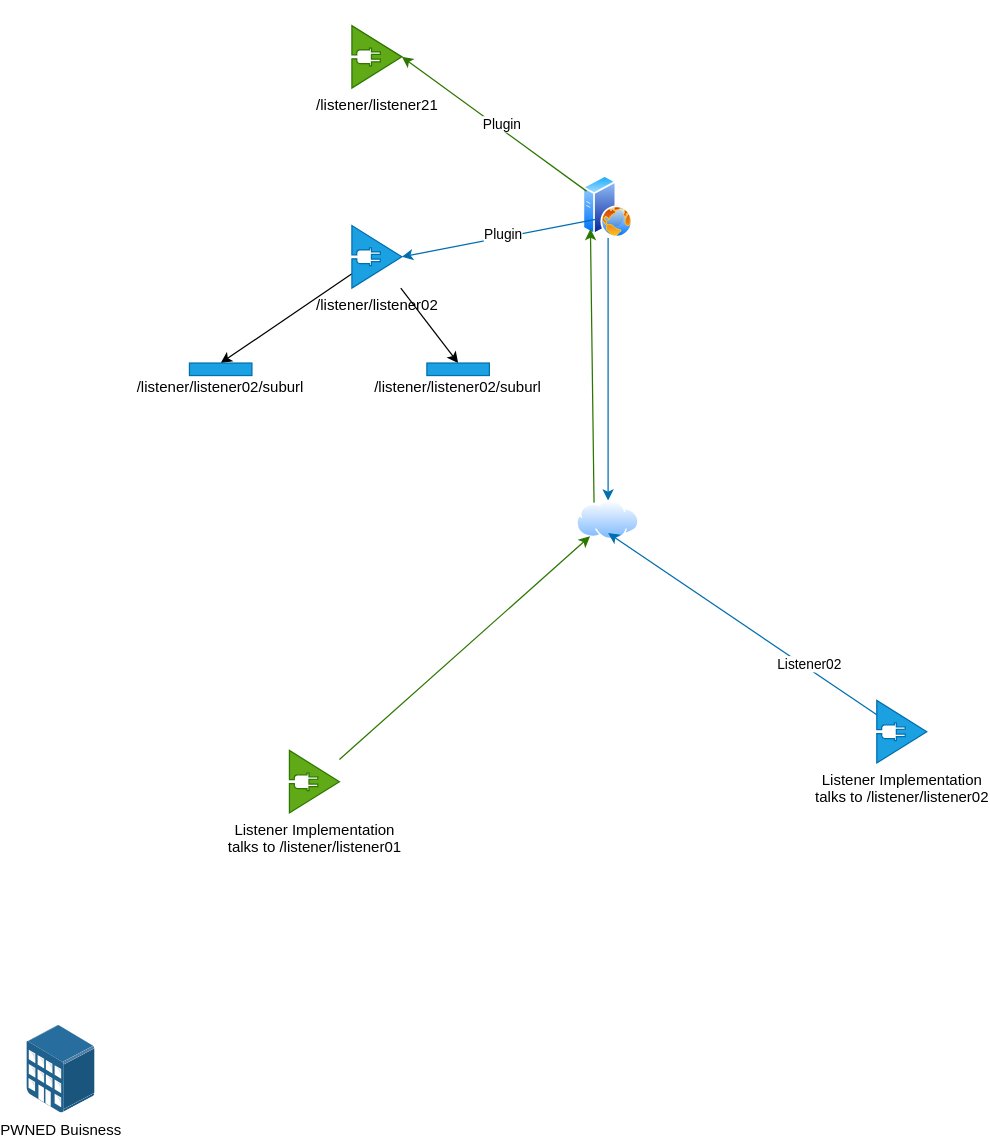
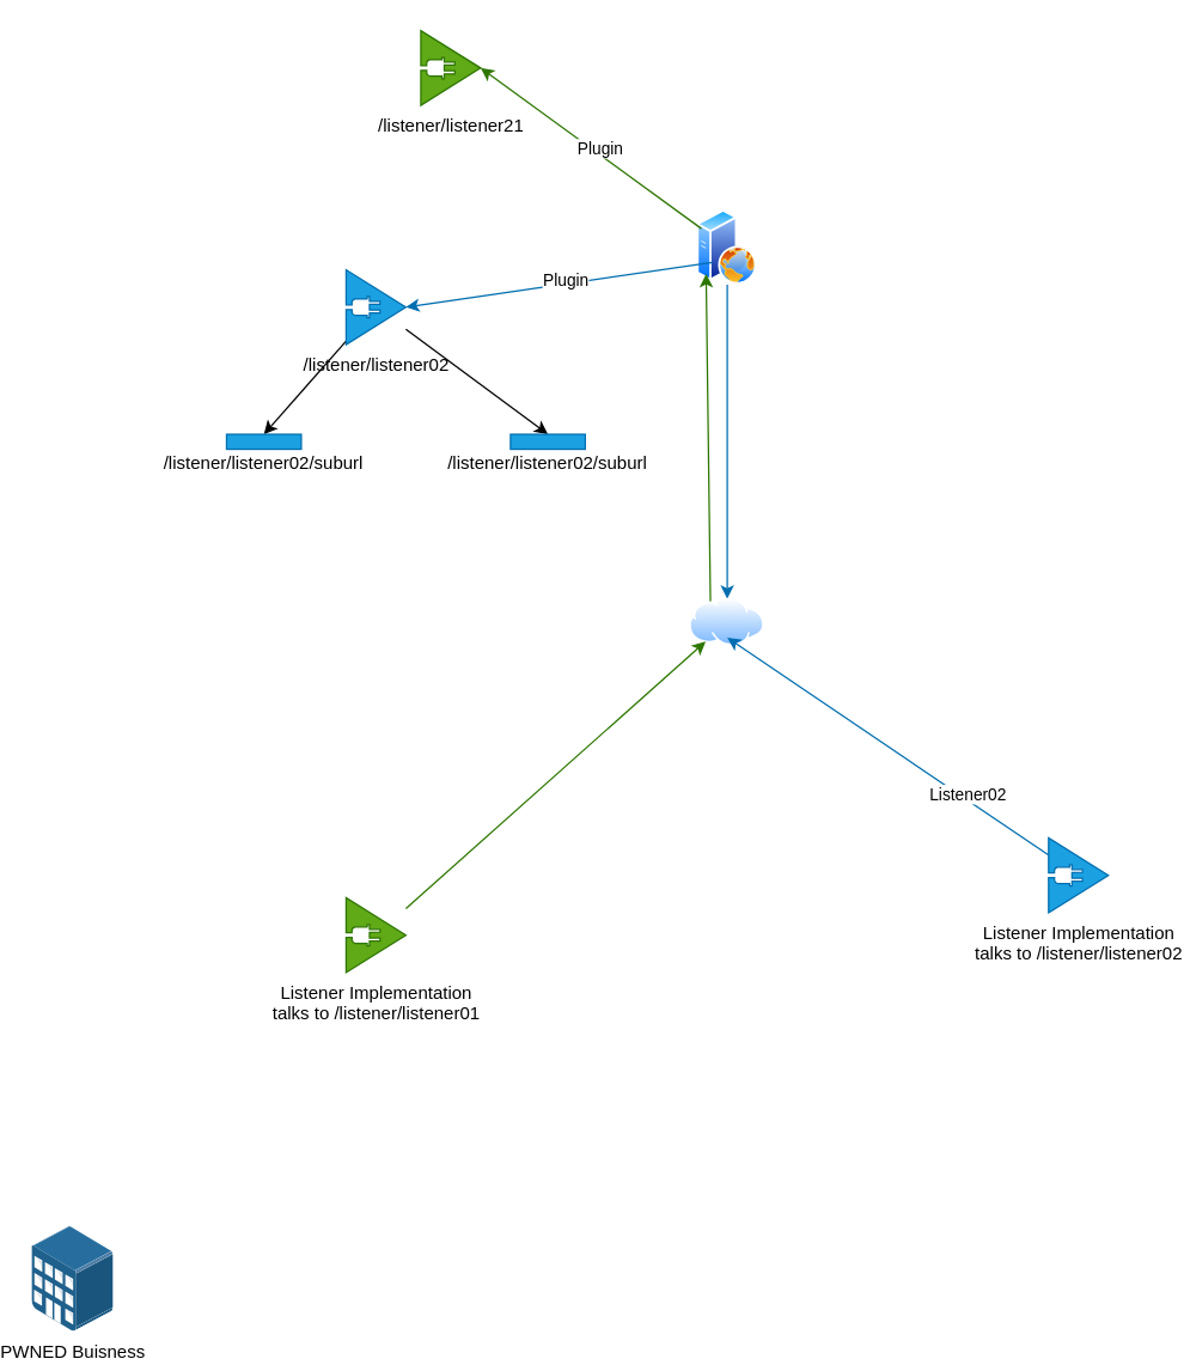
- <mxCell id="9" value="&lt;font color=&quot;#000000&quot;&gt;/listener/listener02&lt;/font&gt;" style="sketch=0;aspect=fixed;pointerEvents=1;shadow=0;dashed=0;html=1;strokeColor=#006EAF;labelPosition=center;verticalLabelPosition=bottom;verticalAlign=top;align=center;fillColor=#1ba1e2;shape=mxgraph.mscae.enterprise.plug_and_play;fontColor=#ffffff;" vertex="1" parent="1"><mxGeometry x="280" y="180" width="40" height="50" as="geometry" /></mxCell>
+ <mxCell id="9" value="&lt;font color=&quot;#000000&quot;&gt;/listener/listener02&lt;/font&gt;" style="sketch=0;aspect=fixed;pointerEvents=1;shadow=0;dashed=0;html=1;strokeColor=#006EAF;labelPosition=center;verticalLabelPosition=bottom;verticalAlign=top;align=center;fillColor=#1ba1e2;shape=mxgraph.mscae.enterprise.plug_and_play;fontColor=#ffffff;" vertex="1" parent="1"><mxGeometry x="230" y="180" width="40" height="50" as="geometry" /></mxCell>
